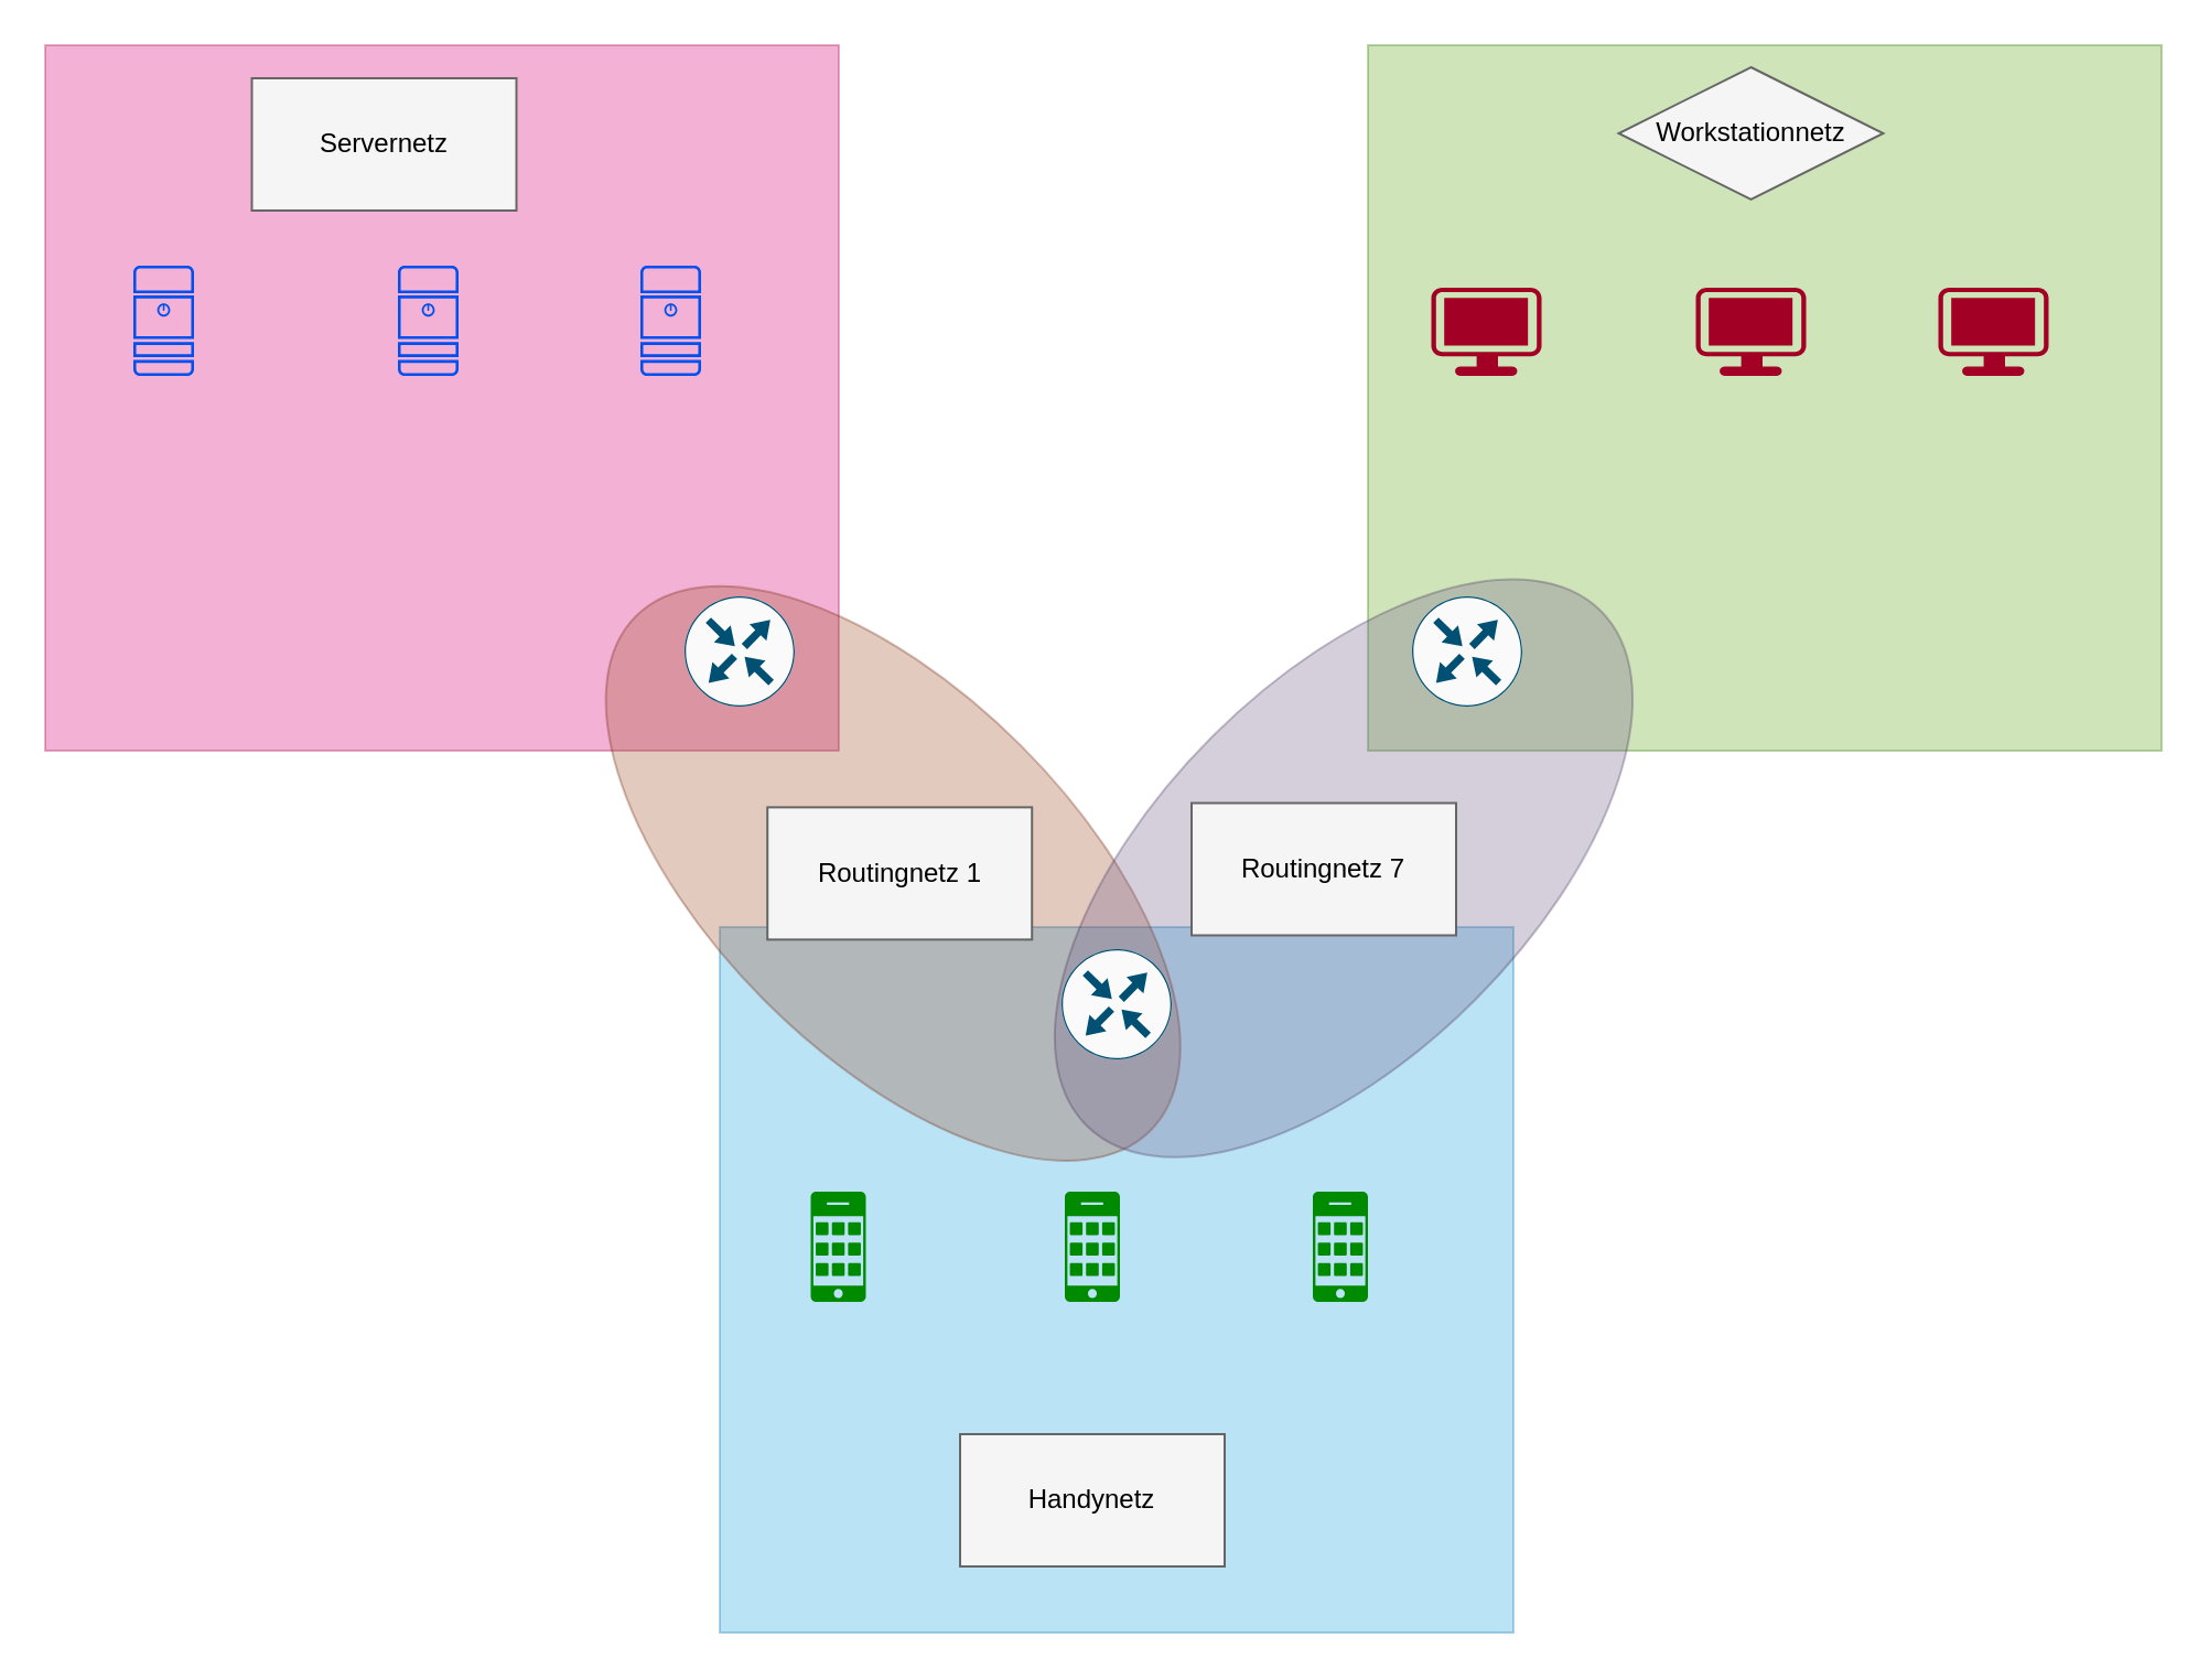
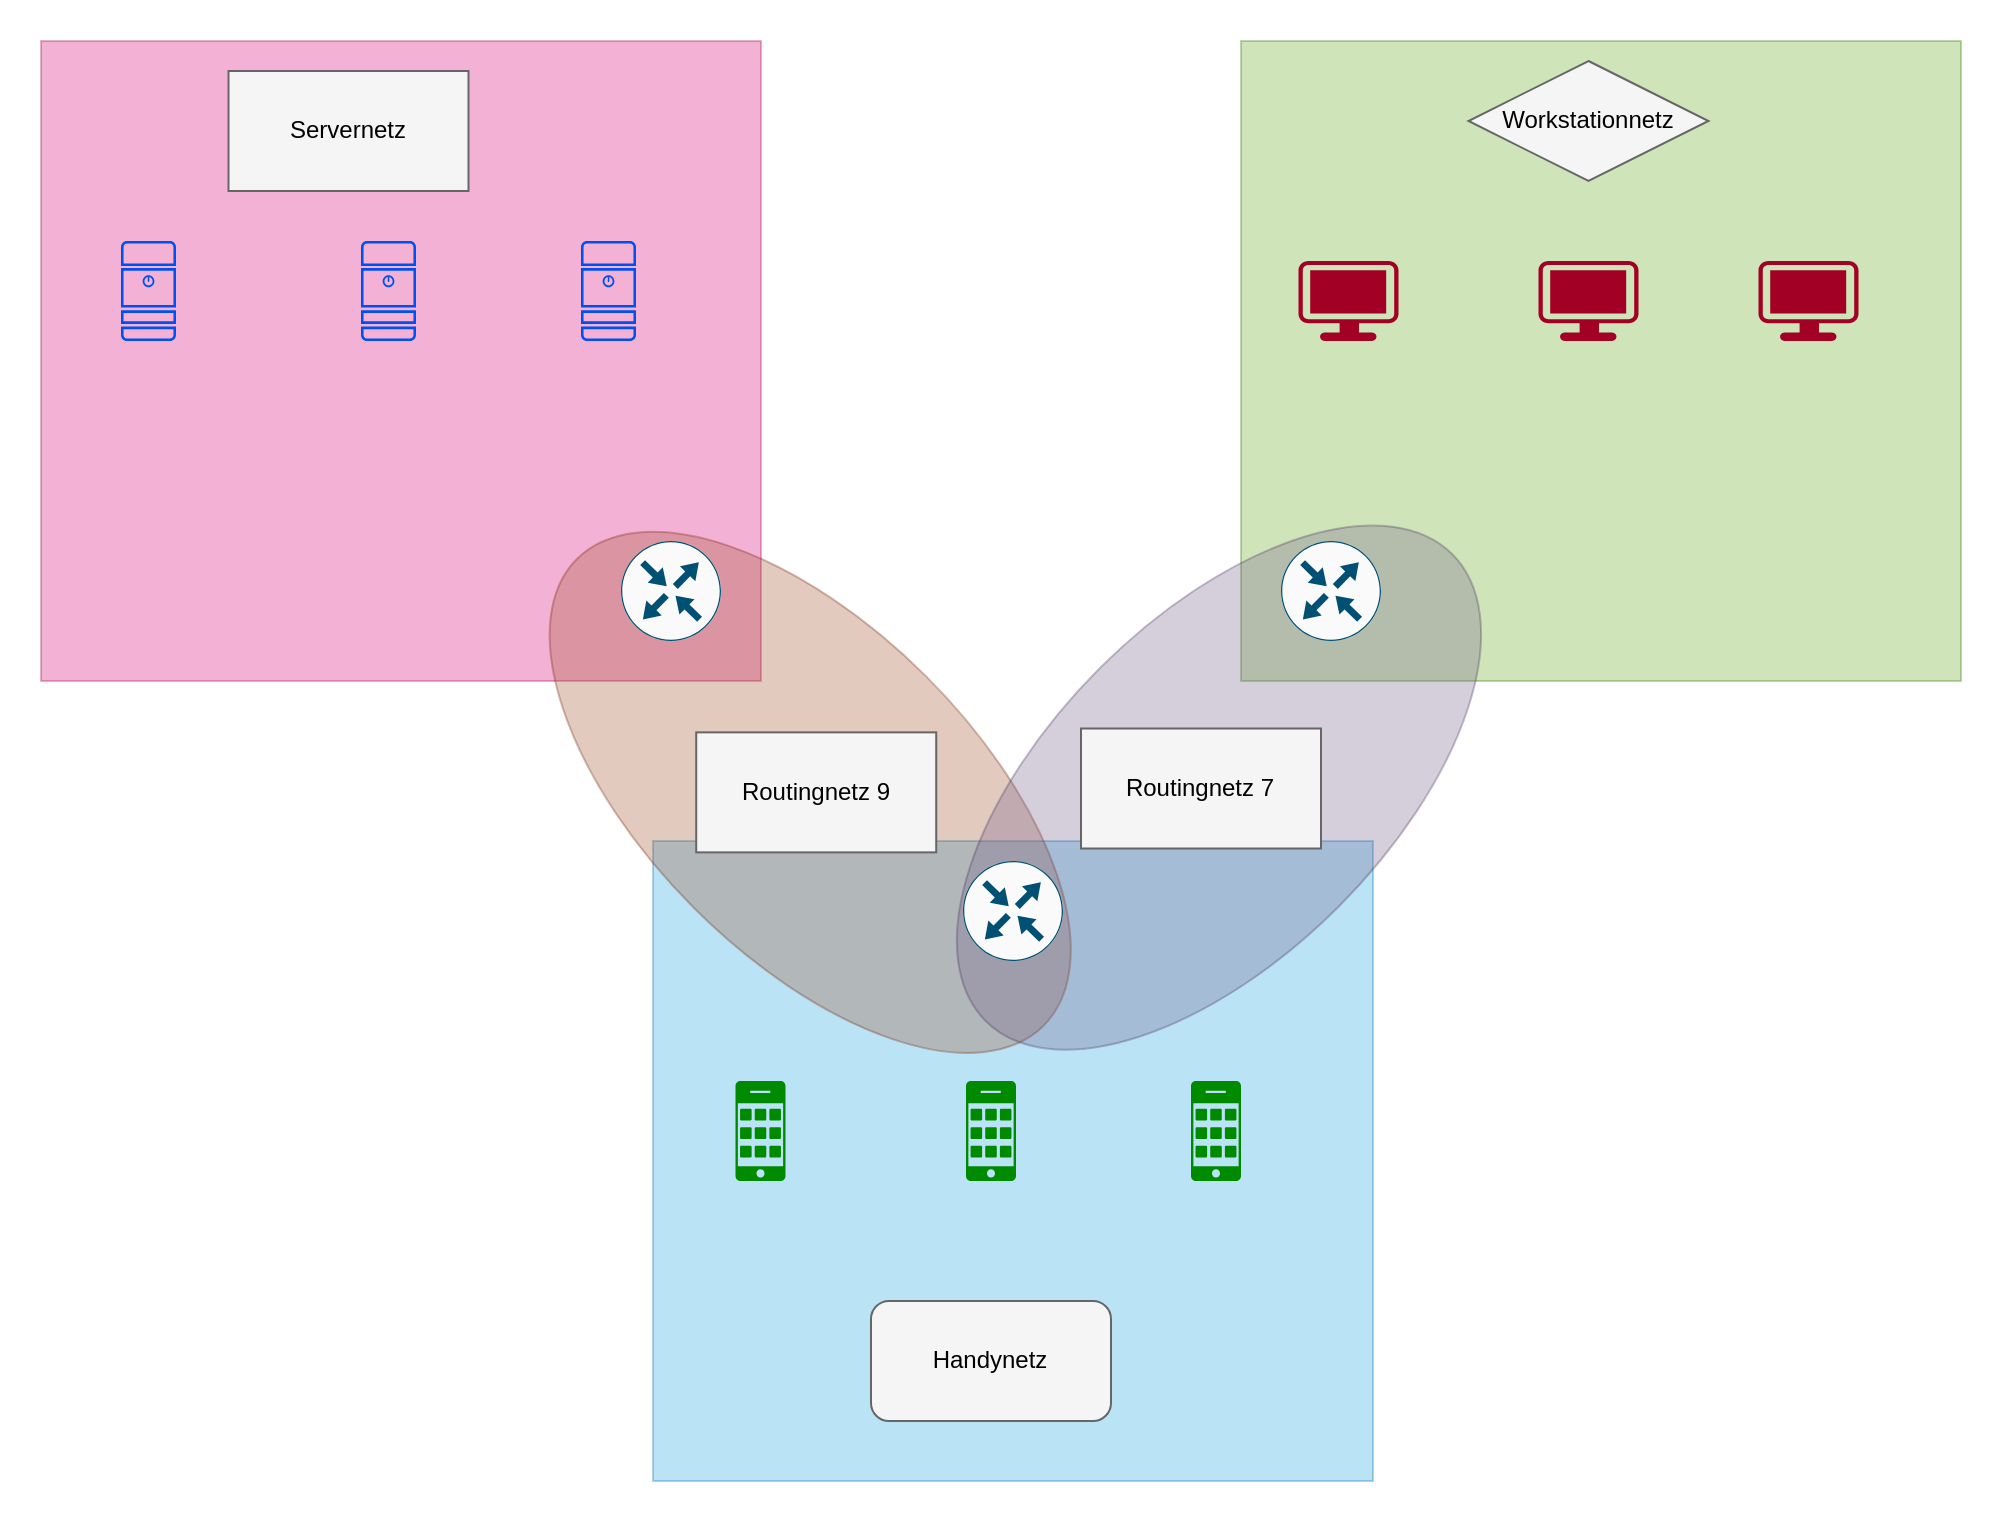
- <mxCell id="22" value="Routingnetz 1" style="rounded=0;whiteSpace=wrap;html=1;fillColor=#f5f5f5;gradientColor=none;strokeColor=#666666;" vertex="1" parent="1"><mxGeometry x="347.61" y="365.68" width="120" height="60" as="geometry" /></mxCell>
+ <mxCell id="22" value="Routingnetz 9" style="rounded=0;whiteSpace=wrap;html=1;fillColor=#f5f5f5;gradientColor=none;strokeColor=#666666;" vertex="1" parent="1"><mxGeometry x="347.61" y="365.68" width="120" height="60" as="geometry" /></mxCell>
- <mxCell id="20" value="Handynetz" style="rounded=0;whiteSpace=wrap;html=1;fillColor=#f5f5f5;gradientColor=none;strokeColor=#666666;" parent="1" vertex="1"><mxGeometry x="435" y="650" width="120" height="60" as="geometry" /></mxCell>
+ <mxCell id="20" value="Handynetz" style="whiteSpace=wrap;html=1;fillColor=#f5f5f5;gradientColor=none;strokeColor=#666666;rounded=1;" parent="1" vertex="1"><mxGeometry x="435" y="650" width="120" height="60" as="geometry" /></mxCell>
